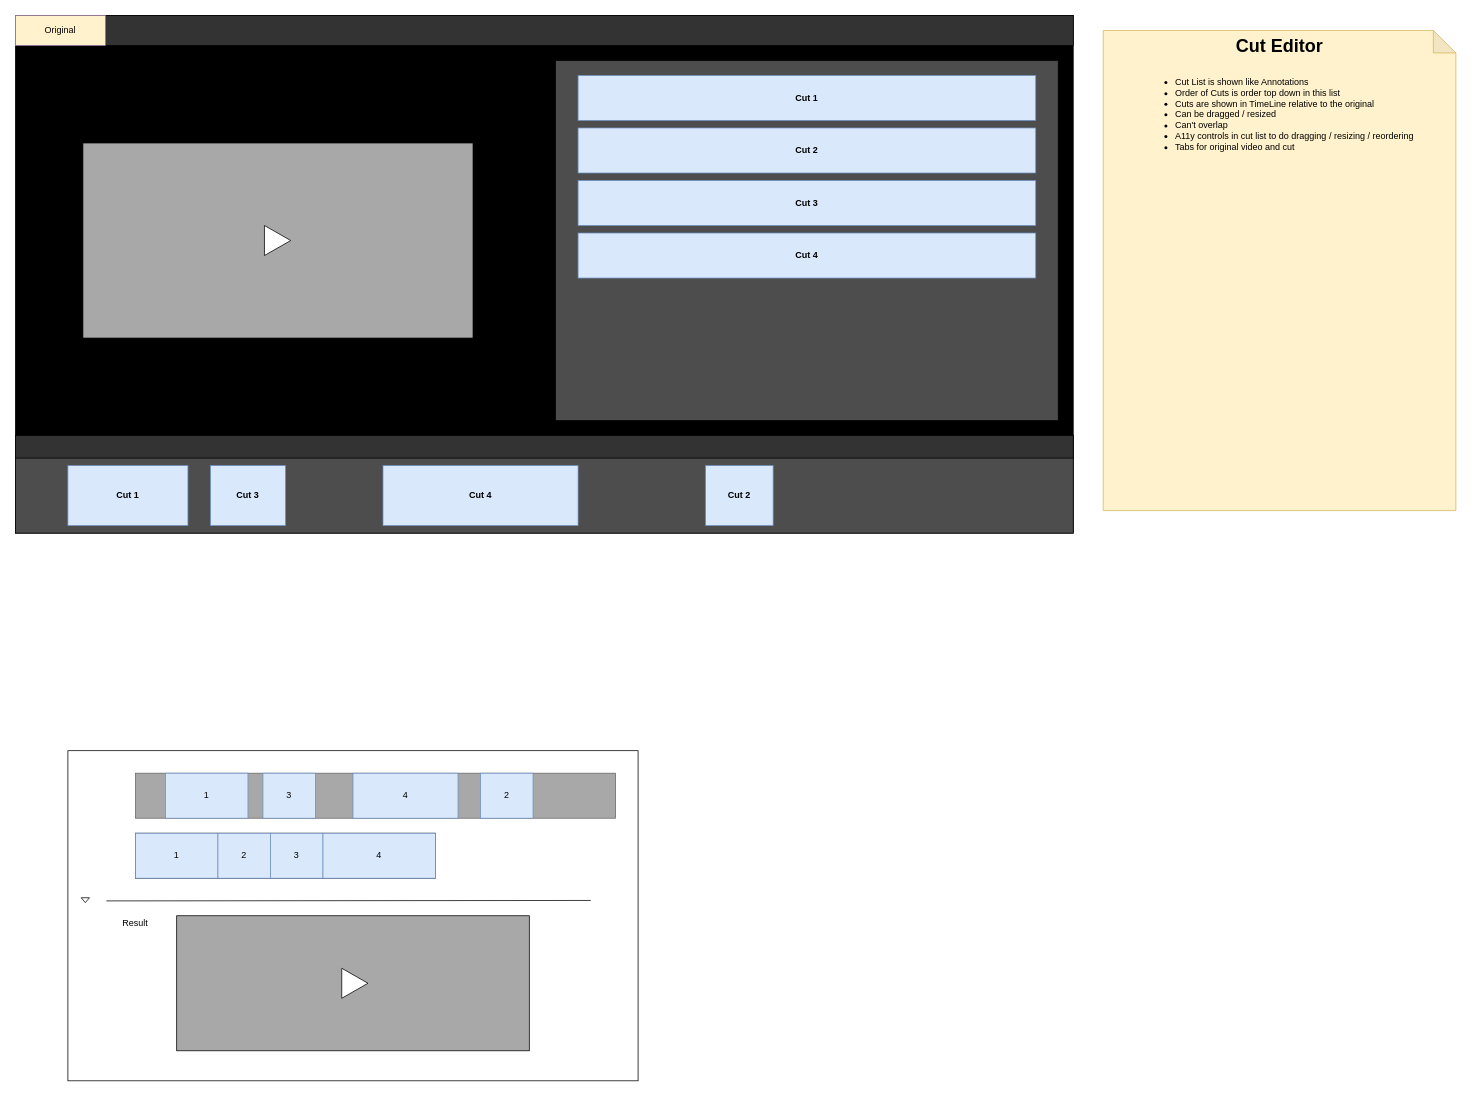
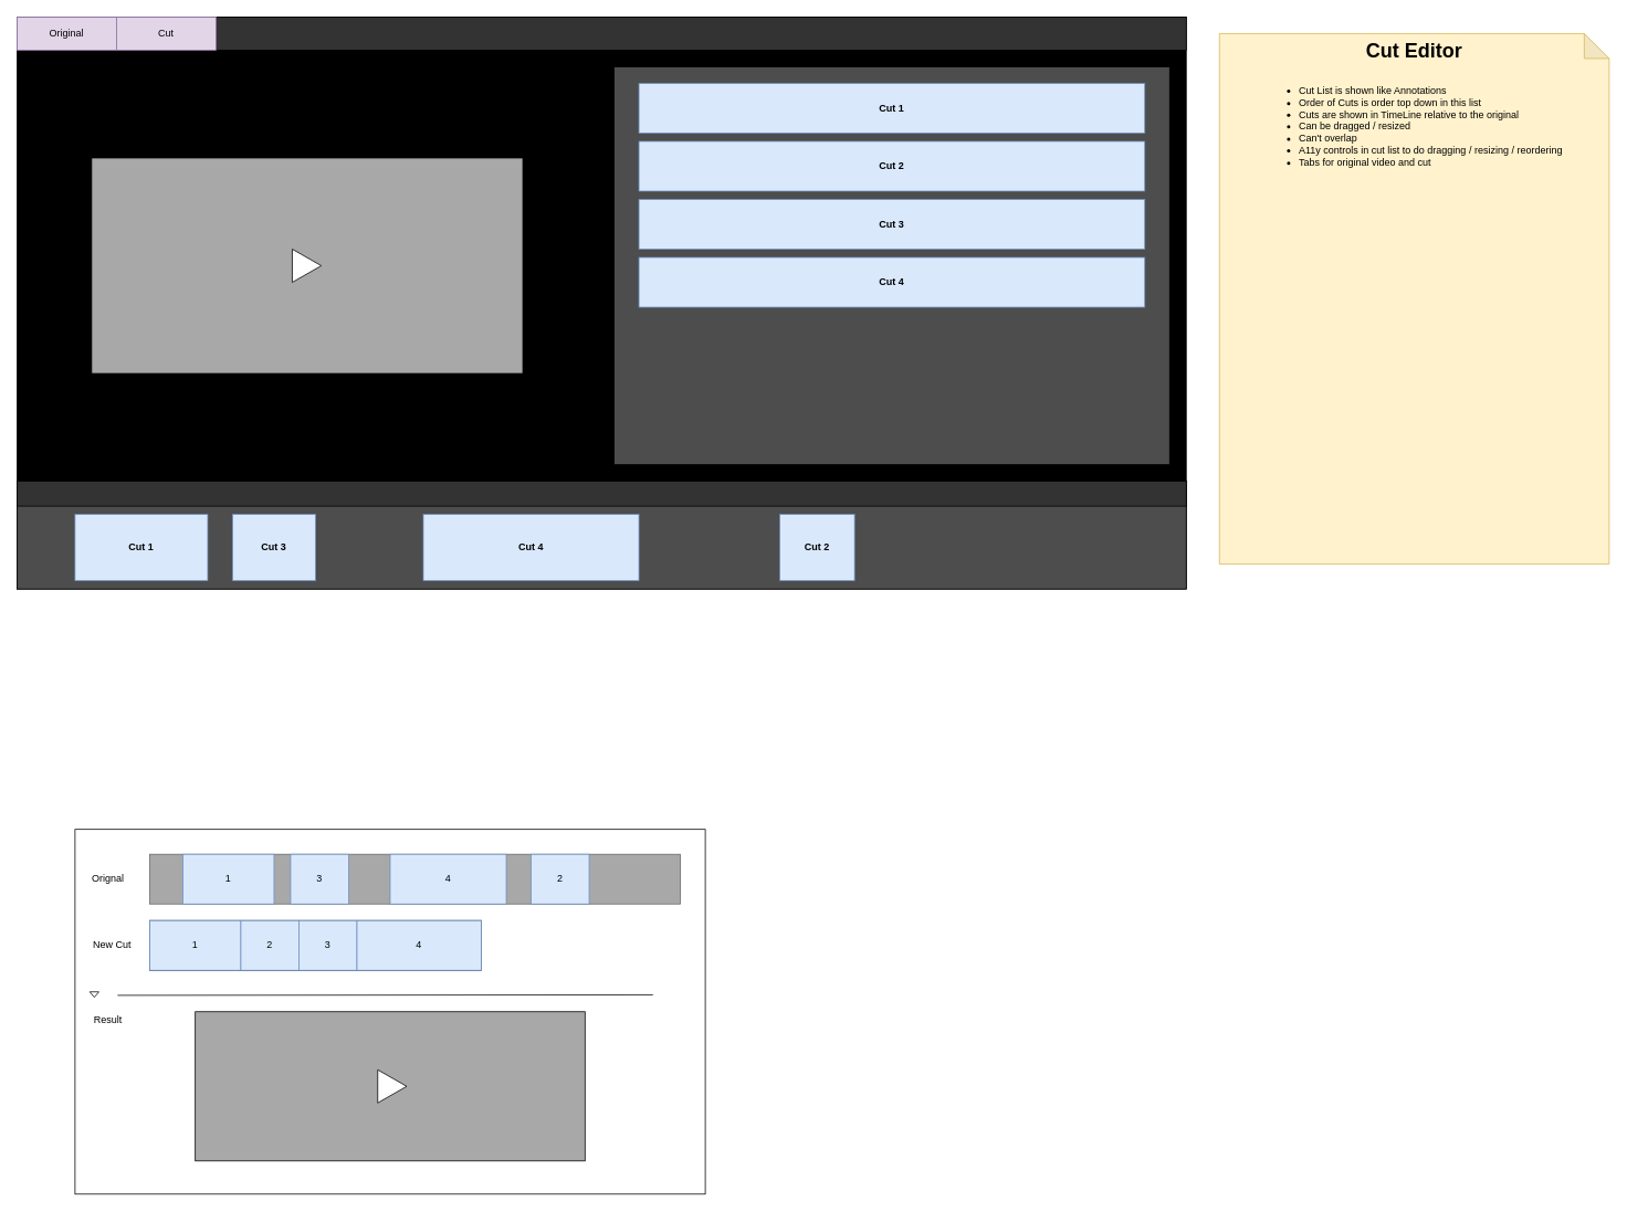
- <mxCell id="37" value="Original" style="rounded=0;whiteSpace=wrap;html=1;fillColor=#fff2cc;strokeColor=#9673a6;" vertex="1" parent="23"><mxGeometry width="120" height="40" as="geometry" /></mxCell>
+ <mxCell id="37" value="Original" style="rounded=0;whiteSpace=wrap;html=1;fillColor=#e1d5e7;strokeColor=#9673a6;" vertex="1" parent="23"><mxGeometry width="120" height="40" as="geometry" /></mxCell>
+ <mxCell id="38" value="Cut" style="rounded=0;whiteSpace=wrap;html=1;fillColor=#e1d5e7;strokeColor=#9673a6;" vertex="1" parent="23"><mxGeometry x="120" width="120" height="40" as="geometry" /></mxCell>
+ <mxCell id="19" value="Orignal" style="text;html=1;strokeColor=none;fillColor=none;align=center;verticalAlign=middle;whiteSpace=wrap;rounded=0;" parent="1" vertex="1"><mxGeometry x="110" y="1050" width="40" height="20" as="geometry" /></mxCell>
+ <mxCell id="20" value="New Cut" style="text;html=1;strokeColor=none;fillColor=none;align=center;verticalAlign=middle;whiteSpace=wrap;rounded=0;" parent="1" vertex="1"><mxGeometry x="110" y="1130" width="50" height="20" as="geometry" /></mxCell>
- <mxCell id="3" value="Result" style="text;html=1;strokeColor=none;fillColor=none;align=center;verticalAlign=middle;whiteSpace=wrap;rounded=0;" parent="1" vertex="1"><mxGeometry x="160" y="1220" width="40" height="20" as="geometry" /></mxCell>
+ <mxCell id="3" value="Result" style="text;html=1;strokeColor=none;fillColor=none;align=center;verticalAlign=middle;whiteSpace=wrap;rounded=0;" parent="1" vertex="1"><mxGeometry x="110" y="1220" width="40" height="20" as="geometry" /></mxCell>
